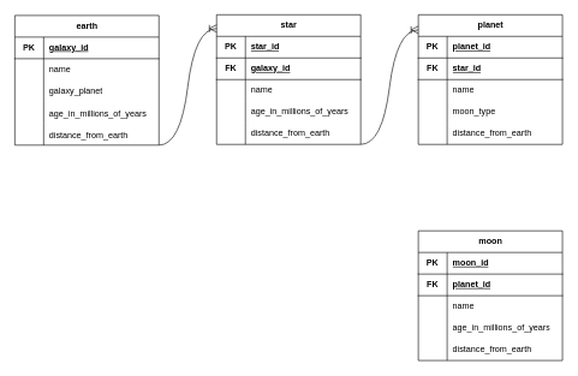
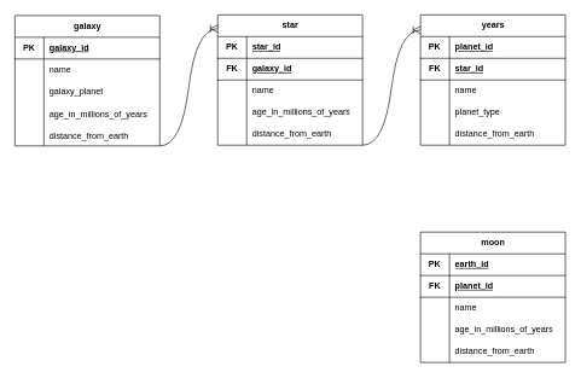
- <mxCell id="35" value="&lt;span style=&quot;text-wrap-mode: wrap;&quot;&gt;planet&lt;/span&gt;" style="shape=table;startSize=30;container=1;collapsible=1;childLayout=tableLayout;fixedRows=1;rowLines=0;fontStyle=1;align=center;resizeLast=1;html=1;" vertex="1" parent="1"><mxGeometry x="580" y="20" width="200" height="180" as="geometry" /></mxCell>
+ <mxCell id="35" value="&lt;span style=&quot;text-wrap-mode: wrap;&quot;&gt;years&lt;/span&gt;" style="shape=table;startSize=30;container=1;collapsible=1;childLayout=tableLayout;fixedRows=1;rowLines=0;fontStyle=1;align=center;resizeLast=1;html=1;" vertex="1" parent="1"><mxGeometry x="580" y="20" width="200" height="180" as="geometry" /></mxCell>
- <mxCell id="2" value="&lt;span style=&quot;text-wrap-mode: wrap;&quot;&gt;earth&lt;/span&gt;" style="shape=table;startSize=30;container=1;collapsible=1;childLayout=tableLayout;fixedRows=1;rowLines=0;fontStyle=1;align=center;resizeLast=1;html=1;" vertex="1" parent="1"><mxGeometry y="21" width="200" height="180" as="geometry" x="20" /></mxCell>
+ <mxCell id="2" value="&lt;span style=&quot;text-wrap-mode: wrap;&quot;&gt;galaxy&lt;/span&gt;" style="shape=table;startSize=30;container=1;collapsible=1;childLayout=tableLayout;fixedRows=1;rowLines=0;fontStyle=1;align=center;resizeLast=1;html=1;" vertex="1" parent="1"><mxGeometry y="21" width="200" height="180" as="geometry" x="20" /></mxCell>
- <mxCell id="47" value="&lt;span style=&quot;text-wrap-mode: nowrap;&quot;&gt;moon_type&lt;/span&gt;" style="shape=partialRectangle;connectable=0;fillColor=none;top=0;left=0;bottom=0;right=0;align=left;spacingLeft=6;overflow=hidden;whiteSpace=wrap;html=1;" vertex="1" parent="45"><mxGeometry x="40" width="160" height="30" as="geometry"><mxRectangle width="160" height="30" as="alternateBounds" /></mxGeometry></mxCell>
+ <mxCell id="47" value="&lt;span style=&quot;text-wrap-mode: nowrap;&quot;&gt;planet_type&lt;/span&gt;" style="shape=partialRectangle;connectable=0;fillColor=none;top=0;left=0;bottom=0;right=0;align=left;spacingLeft=6;overflow=hidden;whiteSpace=wrap;html=1;" vertex="1" parent="45"><mxGeometry x="40" width="160" height="30" as="geometry"><mxRectangle width="160" height="30" as="alternateBounds" /></mxGeometry></mxCell>
- <mxCell id="55" value="moon_id" style="shape=partialRectangle;connectable=0;fillColor=none;top=0;left=0;bottom=0;right=0;align=left;spacingLeft=6;fontStyle=5;overflow=hidden;whiteSpace=wrap;html=1;" vertex="1" parent="53"><mxGeometry x="40" width="160" height="30" as="geometry"><mxRectangle width="160" height="30" as="alternateBounds" /></mxGeometry></mxCell>
+ <mxCell id="55" value="earth_id" style="shape=partialRectangle;connectable=0;fillColor=none;top=0;left=0;bottom=0;right=0;align=left;spacingLeft=6;fontStyle=5;overflow=hidden;whiteSpace=wrap;html=1;" vertex="1" parent="53"><mxGeometry x="40" width="160" height="30" as="geometry"><mxRectangle width="160" height="30" as="alternateBounds" /></mxGeometry></mxCell>
